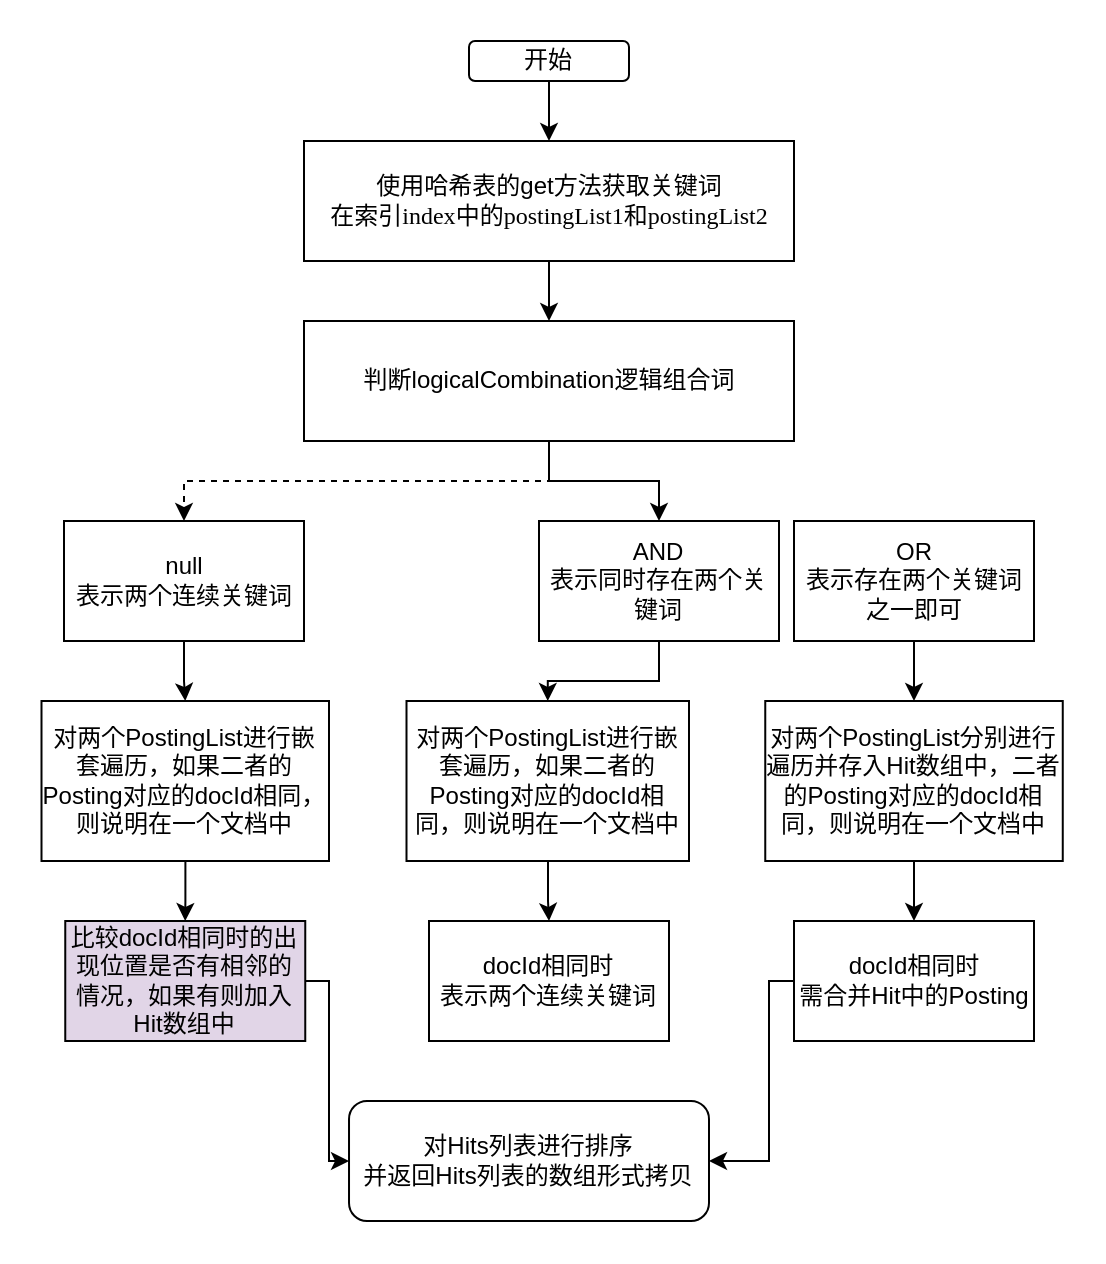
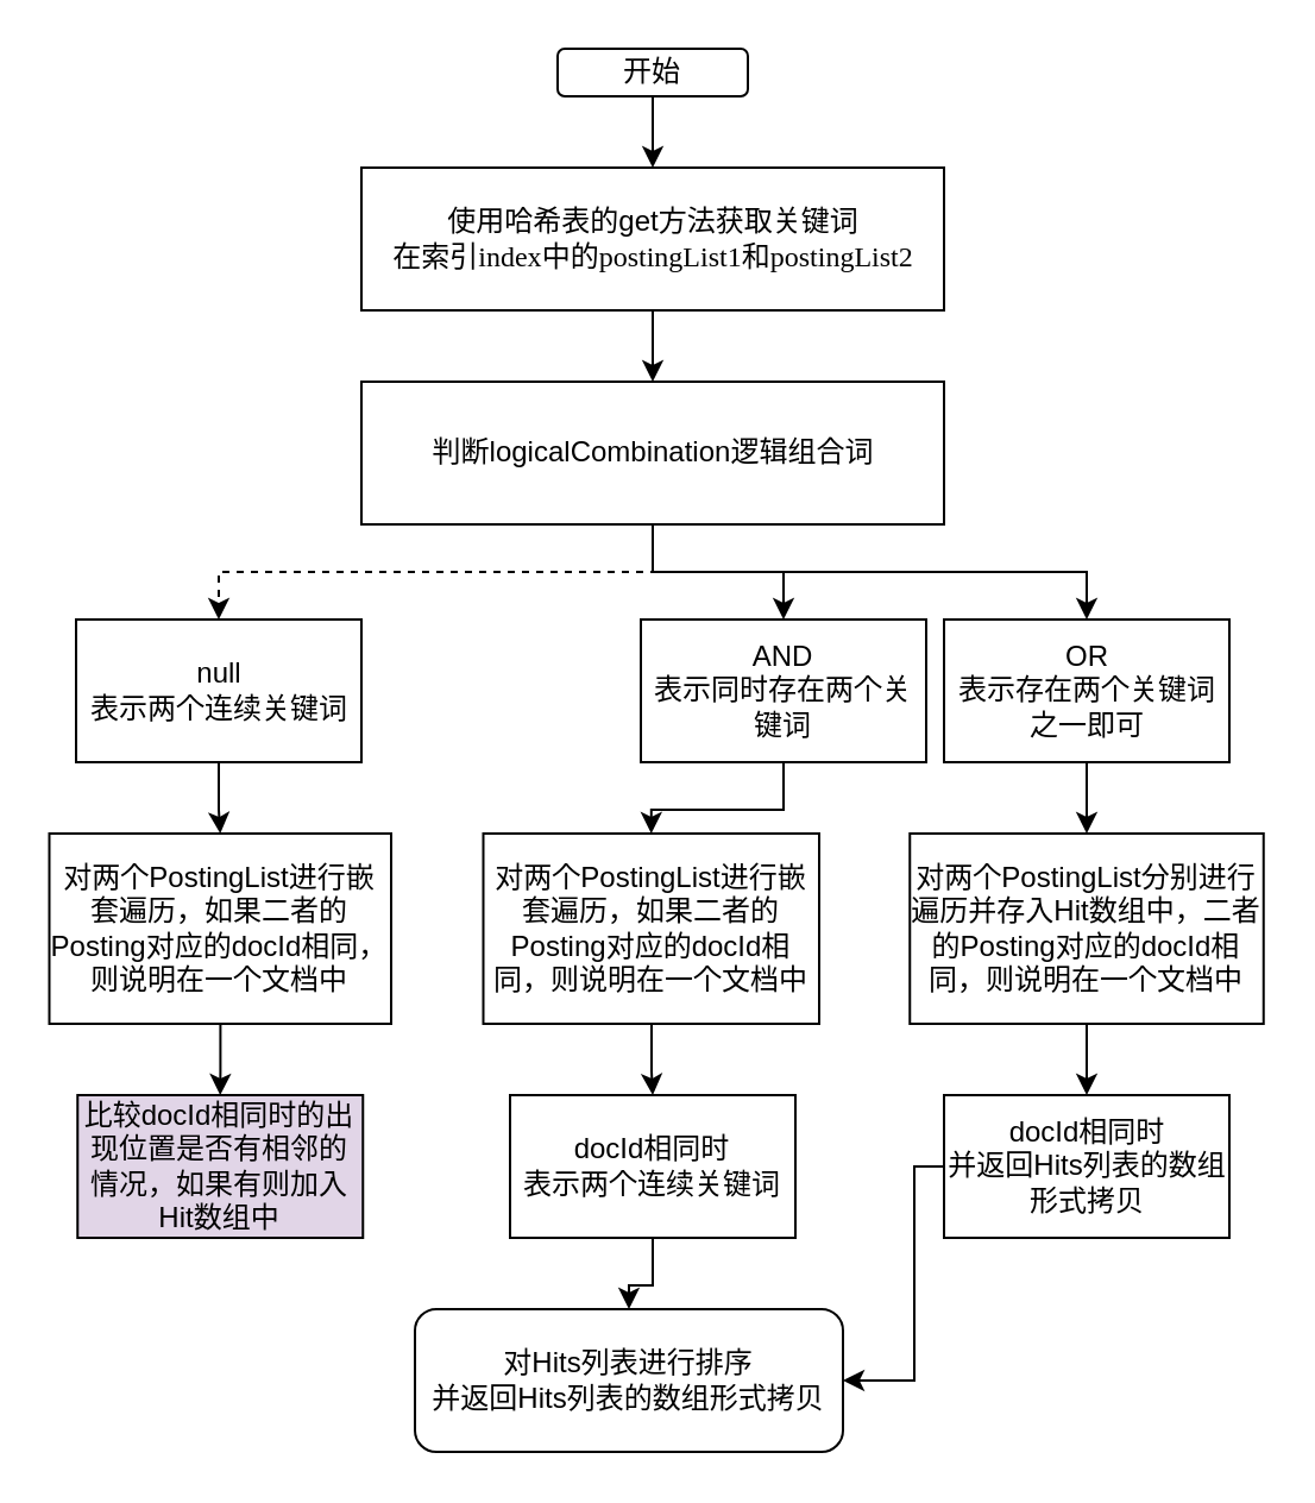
+ <mxCell id="8" style="edgeStyle=orthogonalEdgeStyle;rounded=0;orthogonalLoop=1;jettySize=auto;html=1;entryX=0.5;entryY=0;entryDx=0;entryDy=0;fontSize=12;" edge="1" parent="1" source="9" target="15"><mxGeometry relative="1" as="geometry"><Array as="points"><mxPoint x="274" y="240" /><mxPoint x="457" y="240" /></Array></mxGeometry></mxCell>
- <mxCell id="27" value="docId相同时&lt;br&gt;需合并Hit中的Posting" style="whiteSpace=wrap;html=1;rounded=0;" vertex="1" parent="1"><mxGeometry x="396.505" y="460" width="120" height="60" as="geometry" /></mxCell>
+ <mxCell id="27" value="docId相同时&lt;br&gt;并返回Hits列表的数组形式拷贝" style="whiteSpace=wrap;html=1;rounded=0;" vertex="1" parent="1"><mxGeometry x="396.505" y="460" width="120" height="60" as="geometry" /></mxCell>
- <mxCell id="22" style="edgeStyle=orthogonalEdgeStyle;rounded=0;orthogonalLoop=1;jettySize=auto;html=1;entryX=0;entryY=0.5;entryDx=0;entryDy=0;fontSize=12;" edge="1" parent="1" source="23" target="28"><mxGeometry relative="1" as="geometry"><Array as="points"><mxPoint x="164" y="490" /><mxPoint x="164" y="580" /></Array></mxGeometry></mxCell>
+ <mxCell id="24" style="edgeStyle=orthogonalEdgeStyle;rounded=0;orthogonalLoop=1;jettySize=auto;html=1;fontSize=12;" edge="1" parent="1" source="25" target="28"><mxGeometry relative="1" as="geometry" /></mxCell>
